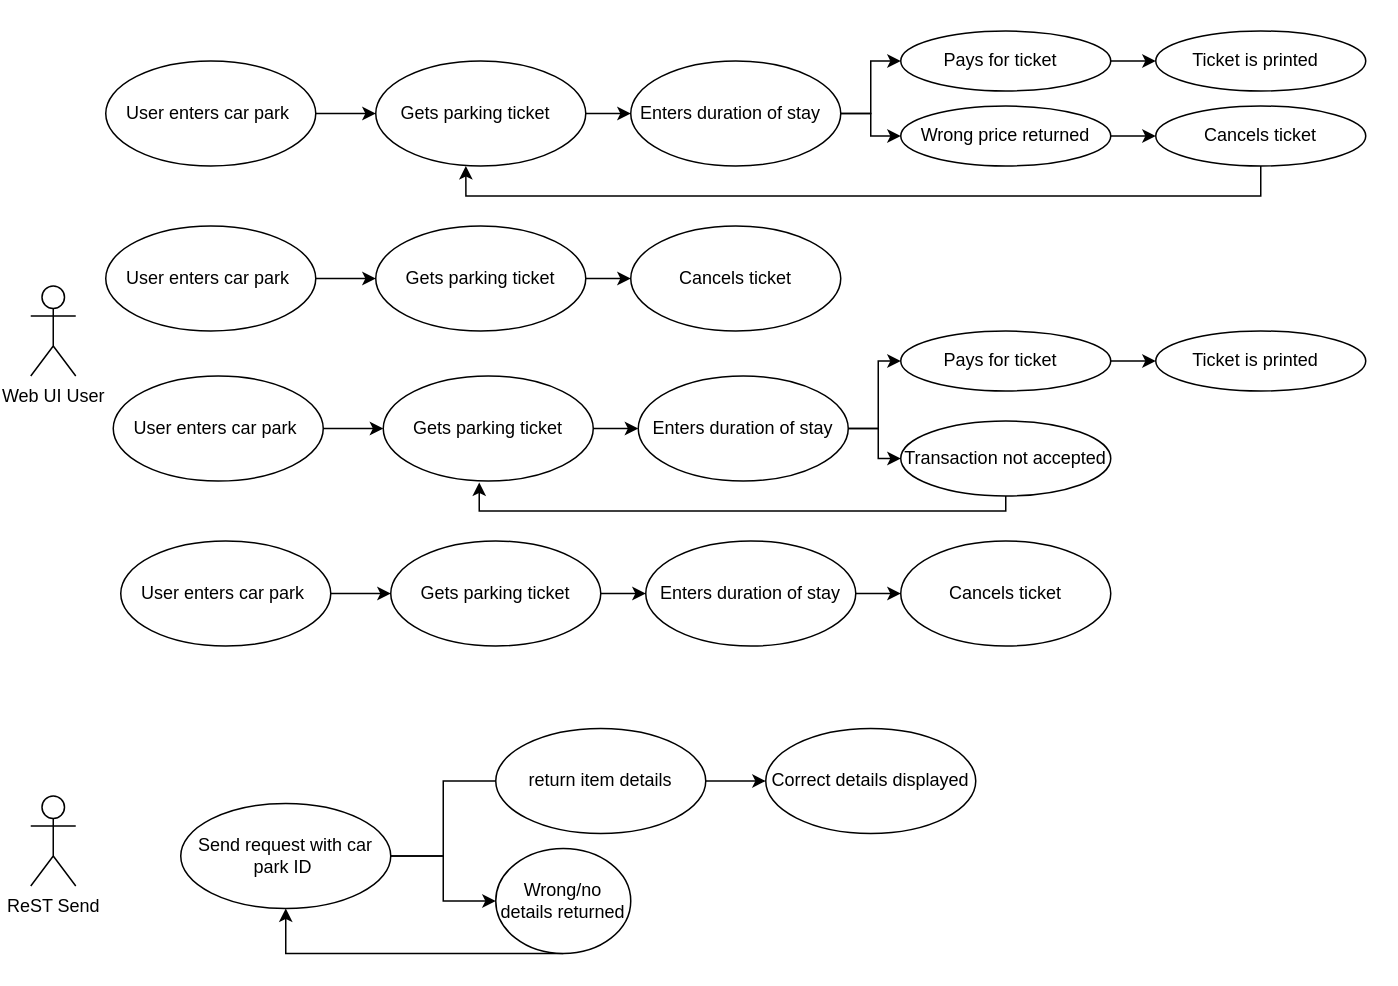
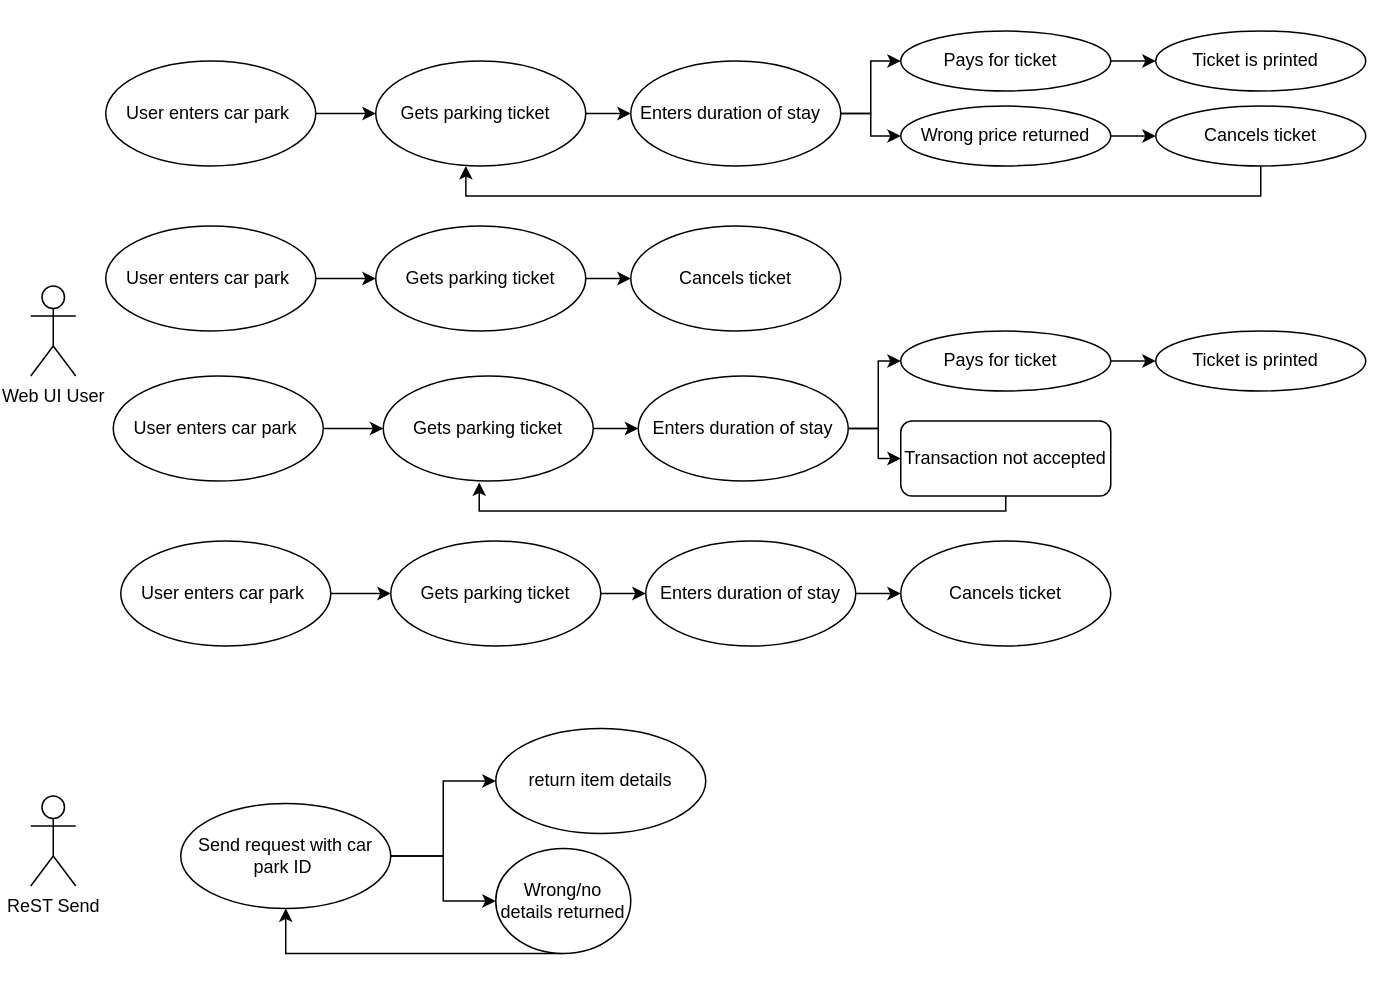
- <mxCell id="39" value="Transaction not accepted" style="ellipse;whiteSpace=wrap;html=1;" vertex="1" parent="1"><mxGeometry x="600" y="280" width="140" height="50" as="geometry" /></mxCell>
+ <mxCell id="39" value="Transaction not accepted" style="whiteSpace=wrap;html=1;rounded=1;" vertex="1" parent="1"><mxGeometry x="600" y="280" width="140" height="50" as="geometry" /></mxCell>
- <mxCell id="6" style="edgeStyle=orthogonalEdgeStyle;rounded=0;orthogonalLoop=1;jettySize=auto;html=1;entryX=0;entryY=0.5;entryDx=0;entryDy=0;endArrow=none;" edge="1" parent="1" source="8" target="10"><mxGeometry relative="1" as="geometry" /></mxCell>
+ <mxCell id="6" style="edgeStyle=orthogonalEdgeStyle;rounded=0;orthogonalLoop=1;jettySize=auto;html=1;entryX=0;entryY=0.5;entryDx=0;entryDy=0;" edge="1" parent="1" source="8" target="10"><mxGeometry relative="1" as="geometry" /></mxCell>
- <mxCell id="9" style="edgeStyle=orthogonalEdgeStyle;rounded=0;orthogonalLoop=1;jettySize=auto;html=1;entryX=0;entryY=0.5;entryDx=0;entryDy=0;" edge="1" parent="1" source="10" target="13"><mxGeometry relative="1" as="geometry" /></mxCell>
- <mxCell id="13" value="Correct details displayed" style="ellipse;whiteSpace=wrap;html=1;" vertex="1" parent="1"><mxGeometry x="510" y="485" width="140" height="70" as="geometry" /></mxCell>
